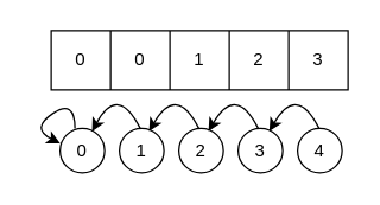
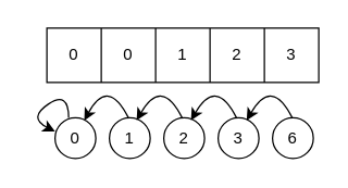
- <mxCell id="16" value="4" style="text;html=1;strokeColor=none;fillColor=none;align=center;verticalAlign=middle;whiteSpace=wrap;rounded=0;fontColor=#000000;" vertex="1" parent="1"><mxGeometry x="205" y="91" width="20" height="20" as="geometry" /></mxCell>
+ <mxCell id="16" value="6" style="text;html=1;strokeColor=none;fillColor=none;align=center;verticalAlign=middle;whiteSpace=wrap;rounded=0;fontColor=#000000;" vertex="1" parent="1"><mxGeometry x="205" y="91" width="20" height="20" as="geometry" /></mxCell>
